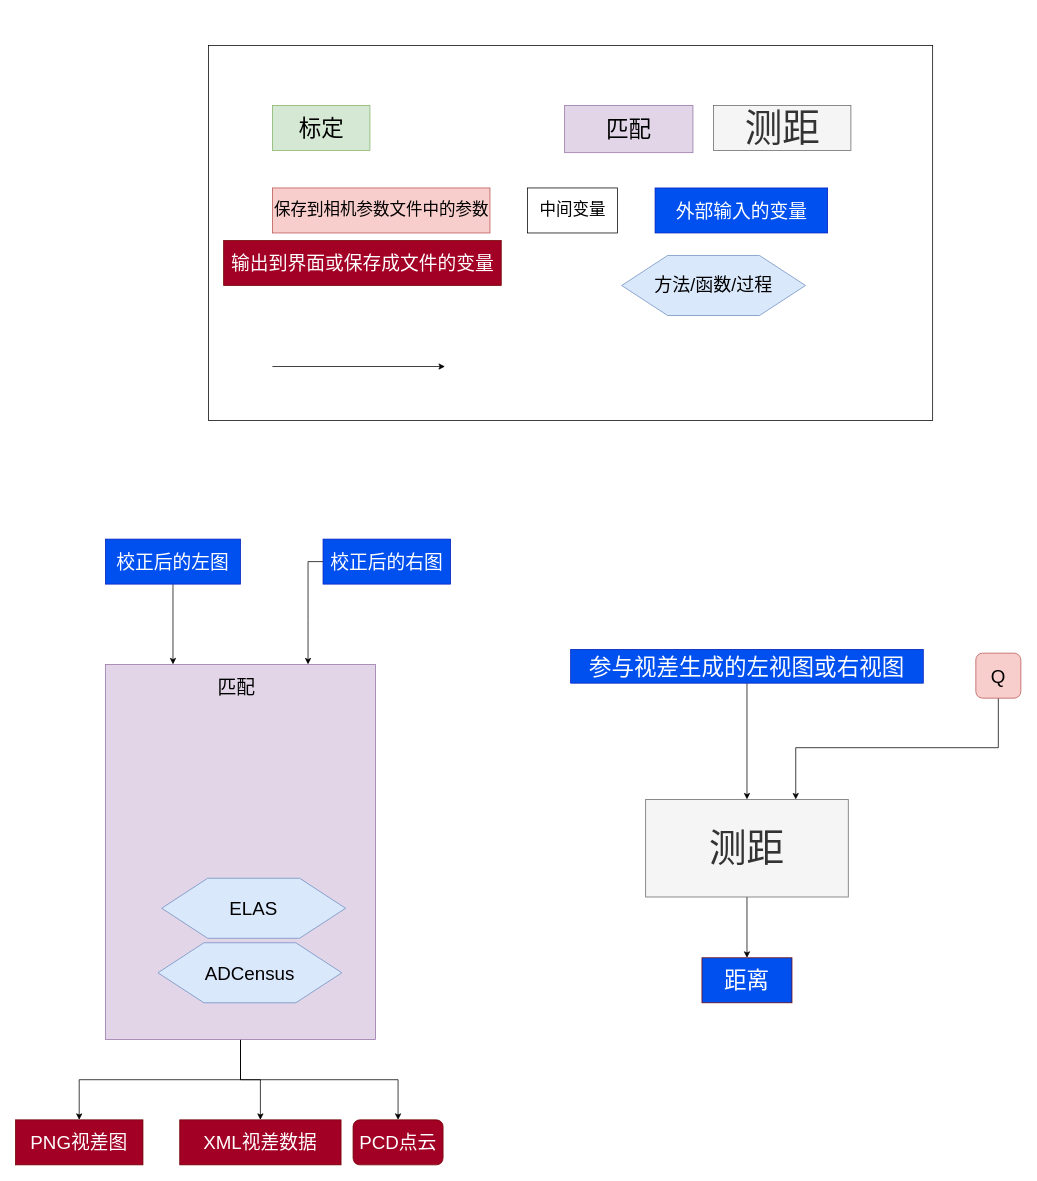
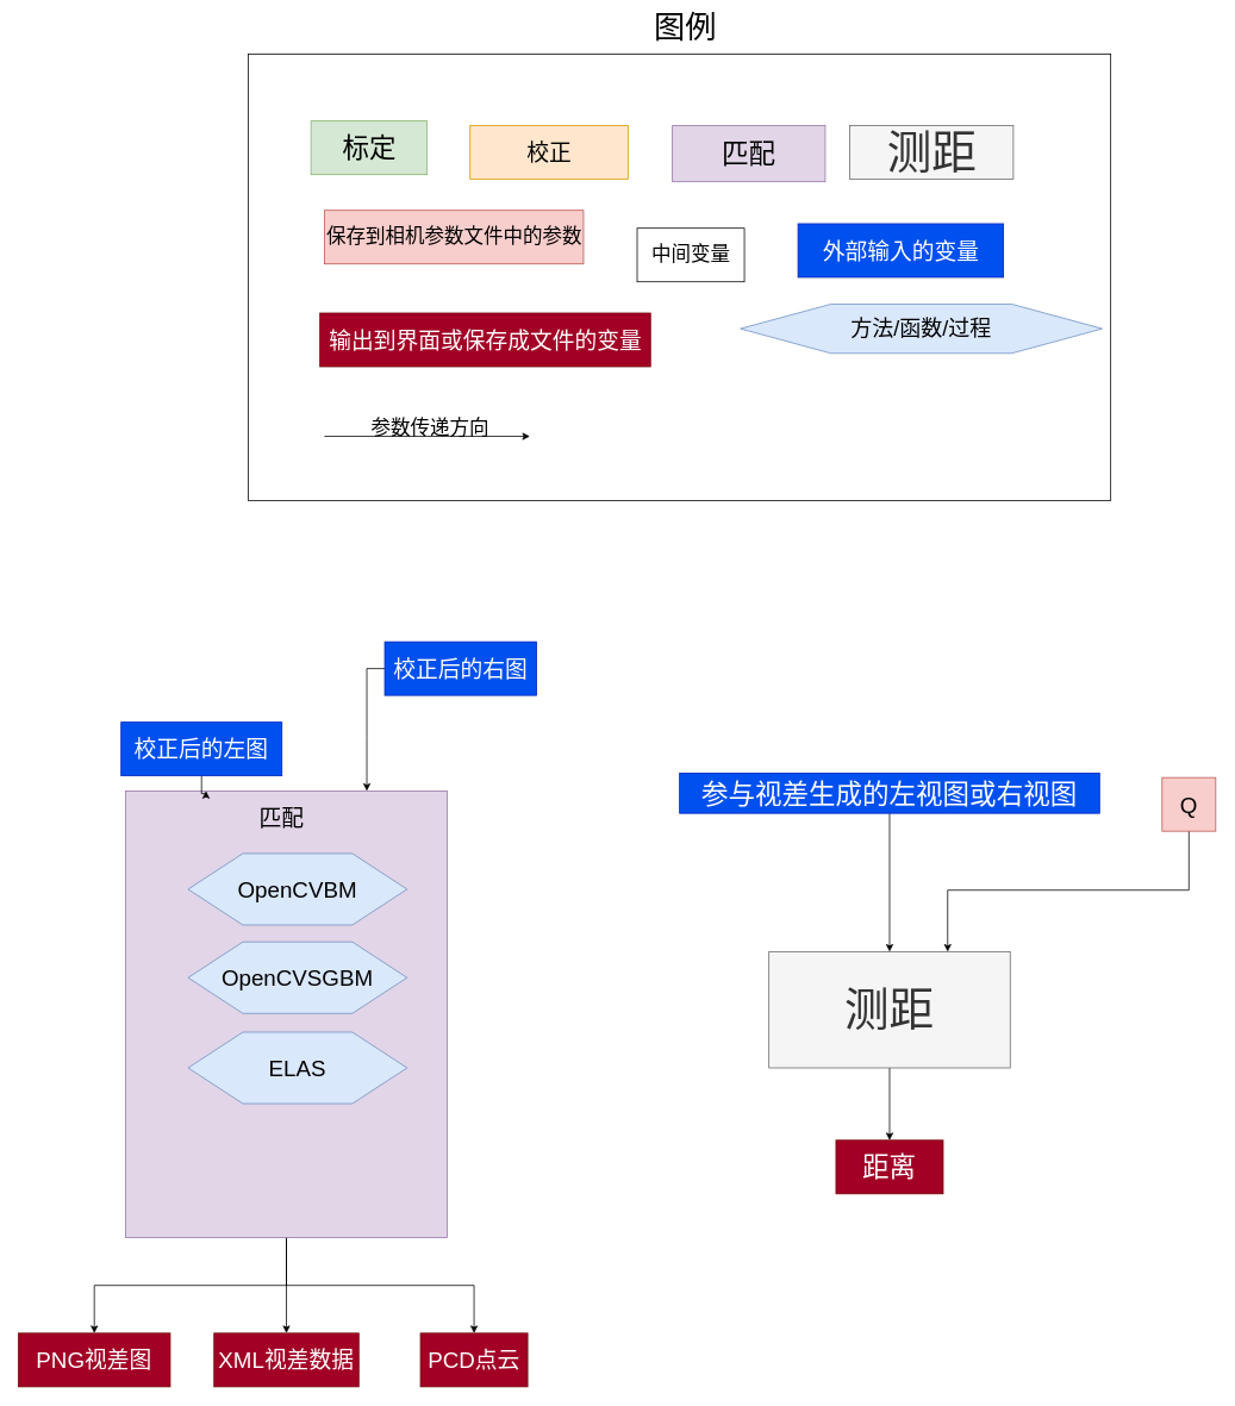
+ <mxCell id="37" value="&lt;font style=&quot;font-size: 35px&quot;&gt;图例&lt;/font&gt;" style="text;html=1;strokeColor=none;fillColor=none;align=center;verticalAlign=middle;whiteSpace=wrap;rounded=0;" parent="1" vertex="1"><mxGeometry x="686" y="20" width="161" height="20" as="geometry" /></mxCell>
- <mxCell id="7" value="&lt;font style=&quot;font-size: 30px&quot;&gt;标定&lt;/font&gt;" style="rounded=0;whiteSpace=wrap;html=1;fillColor=#d5e8d4;strokeColor=#82b366;" parent="1" vertex="1"><mxGeometry x="362.5" y="140" width="130" height="60" as="geometry" /></mxCell>
+ <mxCell id="7" value="&lt;font style=&quot;font-size: 30px&quot;&gt;标定&lt;/font&gt;" style="rounded=0;whiteSpace=wrap;html=1;fillColor=#d5e8d4;strokeColor=#82b366;" parent="1" vertex="1"><mxGeometry x="347.5" y="135" width="130" height="60" as="geometry" /></mxCell>
+ <mxCell id="13" value="&lt;font style=&quot;font-size: 25px&quot;&gt;校正&lt;/font&gt;" style="rounded=0;whiteSpace=wrap;html=1;fillColor=#ffe6cc;strokeColor=#d79b00;" parent="1" vertex="1"><mxGeometry x="525.5" y="140" width="177" height="60" as="geometry" /></mxCell>
- <mxCell id="9" value="&lt;font style=&quot;font-size: 22px&quot;&gt;保存到相机参数文件中的参数&lt;/font&gt;" style="rounded=0;whiteSpace=wrap;html=1;fillColor=#f8cecc;strokeColor=#b85450;" parent="1" vertex="1"><mxGeometry x="362.5" y="250" width="290" height="60" as="geometry" /></mxCell>
+ <mxCell id="9" value="&lt;font style=&quot;font-size: 22px&quot;&gt;保存到相机参数文件中的参数&lt;/font&gt;" style="rounded=0;whiteSpace=wrap;html=1;fillColor=#f8cecc;strokeColor=#b85450;" parent="1" vertex="1"><mxGeometry x="362.5" y="235" width="290" height="60" as="geometry" /></mxCell>
- <mxCell id="10" value="&lt;span style=&quot;font-size: 22px&quot;&gt;中间变量&lt;/span&gt;" style="rounded=0;whiteSpace=wrap;html=1;" parent="1" vertex="1"><mxGeometry x="702.5" y="250" width="120" height="60" as="geometry" /></mxCell>
+ <mxCell id="10" value="&lt;span style=&quot;font-size: 22px&quot;&gt;中间变量&lt;/span&gt;" style="rounded=0;whiteSpace=wrap;html=1;" parent="1" vertex="1"><mxGeometry x="712.5" y="255" width="120" height="60" as="geometry" /></mxCell>
- <mxCell id="14" value="&lt;font style=&quot;font-size: 25px&quot;&gt;外部输入的变量&lt;/font&gt;" style="rounded=0;whiteSpace=wrap;html=1;fillColor=#0050ef;strokeColor=#001DBC;fontColor=#ffffff;" parent="1" vertex="1"><mxGeometry x="872.5" y="250" width="230" height="60" as="geometry" /></mxCell>
+ <mxCell id="14" value="&lt;font style=&quot;font-size: 25px&quot;&gt;外部输入的变量&lt;/font&gt;" style="rounded=0;whiteSpace=wrap;html=1;fillColor=#0050ef;strokeColor=#001DBC;fontColor=#ffffff;" parent="1" vertex="1"><mxGeometry x="892.5" y="250" width="230" height="60" as="geometry" /></mxCell>
- <mxCell id="15" value="&lt;font style=&quot;font-size: 25px&quot;&gt;输出到界面或保存成文件的变量&lt;/font&gt;" style="rounded=0;whiteSpace=wrap;html=1;fillColor=#a20025;strokeColor=#6F0000;fontColor=#ffffff;" parent="1" vertex="1"><mxGeometry x="297.5" y="320" width="370" height="60" as="geometry" /></mxCell>
+ <mxCell id="15" value="&lt;font style=&quot;font-size: 25px&quot;&gt;输出到界面或保存成文件的变量&lt;/font&gt;" style="rounded=0;whiteSpace=wrap;html=1;fillColor=#a20025;strokeColor=#6F0000;fontColor=#ffffff;" parent="1" vertex="1"><mxGeometry x="357.5" y="350" width="370" height="60" as="geometry" /></mxCell>
- <mxCell id="8" value="&lt;span&gt;&lt;font style=&quot;font-size: 24px&quot;&gt;方法/函数/过程&lt;/font&gt;&lt;/span&gt;" style="shape=hexagon;perimeter=hexagonPerimeter2;whiteSpace=wrap;html=1;fillColor=#dae8fc;strokeColor=#6c8ebf;" parent="1" vertex="1"><mxGeometry x="828" y="340" width="245" height="80" as="geometry" /></mxCell>
+ <mxCell id="8" value="&lt;span&gt;&lt;font style=&quot;font-size: 24px&quot;&gt;方法/函数/过程&lt;/font&gt;&lt;/span&gt;" style="shape=hexagon;perimeter=hexagonPerimeter2;whiteSpace=wrap;html=1;fillColor=#dae8fc;strokeColor=#6c8ebf;" parent="1" vertex="1"><mxGeometry x="828" y="340" width="405" height="55" as="geometry" /></mxCell>
+ <mxCell id="12" value="&lt;font style=&quot;font-size: 22px&quot;&gt;参数传递方向&lt;/font&gt;" style="text;html=1;resizable=0;points=[];autosize=1;align=left;verticalAlign=top;spacingTop=-4;" parent="1" vertex="1"><mxGeometry x="412.5" y="463" width="150" height="20" as="geometry" /></mxCell>
- <mxCell id="22" value="&lt;font style=&quot;font-size: 25px&quot;&gt;校正后的左图&lt;/font&gt;" style="rounded=0;whiteSpace=wrap;html=1;fillColor=#0050ef;strokeColor=#001DBC;fontColor=#ffffff;" parent="1" vertex="1"><mxGeometry x="140" y="718" width="180" height="60" as="geometry" /></mxCell>
+ <mxCell id="22" value="&lt;font style=&quot;font-size: 25px&quot;&gt;校正后的左图&lt;/font&gt;" style="rounded=0;whiteSpace=wrap;html=1;fillColor=#0050ef;strokeColor=#001DBC;fontColor=#ffffff;" parent="1" vertex="1"><mxGeometry x="135" y="808" width="180" height="60" as="geometry" /></mxCell>
- <mxCell id="33" value="&lt;font style=&quot;font-size: 25px&quot;&gt;Q&lt;/font&gt;&lt;br&gt;" style="whiteSpace=wrap;html=1;fillColor=#f8cecc;strokeColor=#b85450;rounded=1;" parent="1" vertex="1"><mxGeometry x="1300" y="870" width="60" height="60" as="geometry" /></mxCell>
+ <mxCell id="33" value="&lt;font style=&quot;font-size: 25px&quot;&gt;Q&lt;/font&gt;&lt;br&gt;" style="rounded=0;whiteSpace=wrap;html=1;fillColor=#f8cecc;strokeColor=#b85450;" parent="1" vertex="1"><mxGeometry x="1300" y="870" width="60" height="60" as="geometry" /></mxCell>
+ <mxCell id="17" value="&lt;span&gt;&lt;font style=&quot;font-size: 25px&quot;&gt;OpenCVBM&lt;/font&gt;&lt;/span&gt;&lt;br&gt;" style="shape=hexagon;perimeter=hexagonPerimeter2;whiteSpace=wrap;html=1;fillColor=#dae8fc;strokeColor=#6c8ebf;" parent="1" vertex="1"><mxGeometry x="210" y="955" width="245" height="80" as="geometry" /></mxCell>
+ <mxCell id="18" value="&lt;span&gt;&lt;font style=&quot;font-size: 25px&quot;&gt;OpenCVSGBM&lt;/font&gt;&lt;/span&gt;&lt;br&gt;" style="shape=hexagon;perimeter=hexagonPerimeter2;whiteSpace=wrap;html=1;fillColor=#dae8fc;strokeColor=#6c8ebf;" parent="1" vertex="1"><mxGeometry x="210" y="1054" width="245" height="80" as="geometry" /></mxCell>
- <mxCell id="19" value="&lt;span&gt;&lt;font style=&quot;font-size: 25px&quot;&gt;ELAS&lt;/font&gt;&lt;/span&gt;&lt;br&gt;" style="shape=hexagon;perimeter=hexagonPerimeter2;whiteSpace=wrap;html=1;fillColor=#dae8fc;strokeColor=#6c8ebf;" parent="1" vertex="1"><mxGeometry x="215" y="1170" width="245" height="80" as="geometry" /></mxCell>
+ <mxCell id="19" value="&lt;span&gt;&lt;font style=&quot;font-size: 25px&quot;&gt;ELAS&lt;/font&gt;&lt;/span&gt;&lt;br&gt;" style="shape=hexagon;perimeter=hexagonPerimeter2;whiteSpace=wrap;html=1;fillColor=#dae8fc;strokeColor=#6c8ebf;" parent="1" vertex="1"><mxGeometry x="210" y="1155" width="245" height="80" as="geometry" /></mxCell>
- <mxCell id="20" value="&lt;span&gt;&lt;font style=&quot;font-size: 25px&quot;&gt;ADCensus&lt;/font&gt;&lt;/span&gt;&lt;br&gt;" style="shape=hexagon;perimeter=hexagonPerimeter2;whiteSpace=wrap;html=1;fillColor=#dae8fc;strokeColor=#6c8ebf;" parent="1" vertex="1"><mxGeometry x="210" y="1256" width="245" height="80" as="geometry" /></mxCell>
- <mxCell id="34" value="&lt;font style=&quot;font-size: 30px&quot;&gt;距离&lt;/font&gt;" style="rounded=0;whiteSpace=wrap;html=1;fillColor=#0050ef;strokeColor=#6F0000;fontColor=#ffffff;" parent="1" vertex="1"><mxGeometry x="935" y="1276" width="120" height="60" as="geometry" /></mxCell>
+ <mxCell id="34" value="&lt;font style=&quot;font-size: 30px&quot;&gt;距离&lt;/font&gt;" style="rounded=0;whiteSpace=wrap;html=1;fillColor=#a20025;strokeColor=#6F0000;fontColor=#ffffff;" parent="1" vertex="1"><mxGeometry x="935" y="1276" width="120" height="60" as="geometry" /></mxCell>
- <mxCell id="27" value="&lt;font style=&quot;font-size: 25px&quot;&gt;XML视差数据&lt;/font&gt;" style="rounded=0;whiteSpace=wrap;html=1;fillColor=#a20025;strokeColor=#6F0000;fontColor=#ffffff;" parent="1" vertex="1"><mxGeometry x="239" y="1492" width="215" height="60" as="geometry" /></mxCell>
+ <mxCell id="27" value="&lt;font style=&quot;font-size: 25px&quot;&gt;XML视差数据&lt;/font&gt;" style="rounded=0;whiteSpace=wrap;html=1;fillColor=#a20025;strokeColor=#6F0000;fontColor=#ffffff;" parent="1" vertex="1"><mxGeometry x="239" y="1492" width="162" height="60" as="geometry" /></mxCell>
- <mxCell id="26" value="&lt;font style=&quot;font-size: 25px&quot;&gt;PCD点云&lt;/font&gt;" style="whiteSpace=wrap;html=1;fillColor=#a20025;strokeColor=#6F0000;fontColor=#ffffff;rounded=1;" parent="1" vertex="1"><mxGeometry x="470" y="1492" width="120" height="60" as="geometry" /></mxCell>
+ <mxCell id="26" value="&lt;font style=&quot;font-size: 25px&quot;&gt;PCD点云&lt;/font&gt;" style="rounded=0;whiteSpace=wrap;html=1;fillColor=#a20025;strokeColor=#6F0000;fontColor=#ffffff;" parent="1" vertex="1"><mxGeometry x="470" y="1492" width="120" height="60" as="geometry" /></mxCell>
